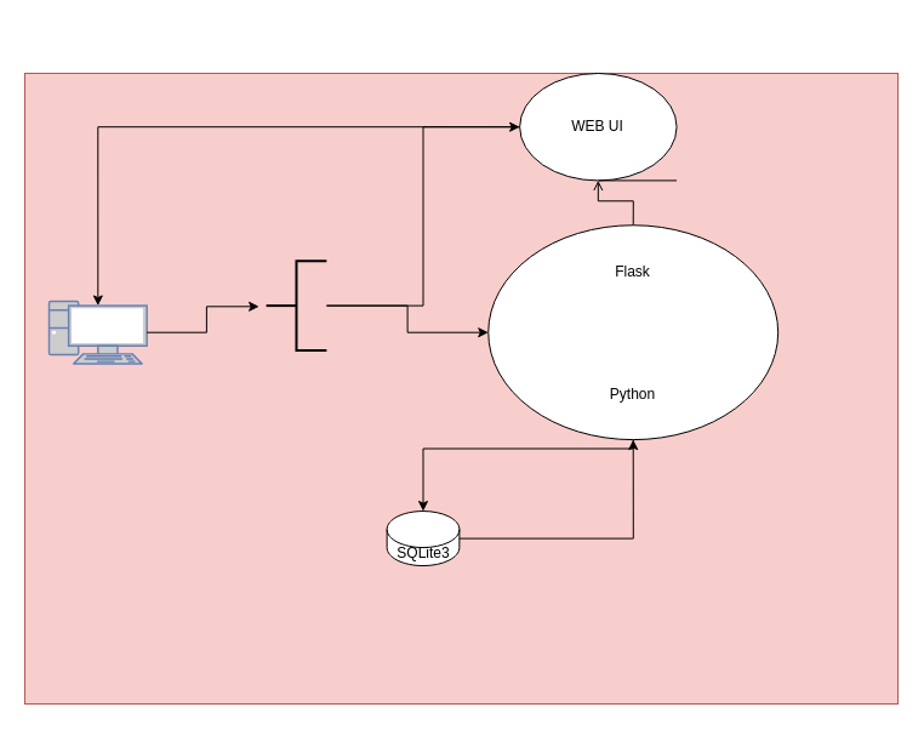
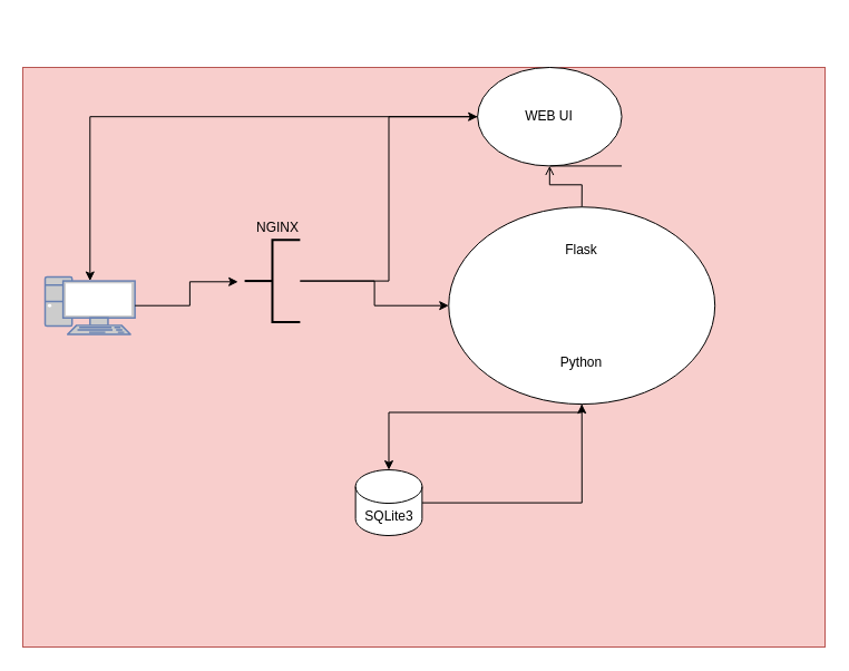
+ <mxCell id="16" value="NGINX" style="text;strokeColor=none;align=center;fillColor=none;html=1;verticalAlign=middle;whiteSpace=wrap;rounded=0;" vertex="1" parent="3"><mxGeometry x="199.095" y="132.632" width="59.729" height="22.105" as="geometry" /></mxCell>
- <mxCell id="9" value="SQLite3" style="shape=cylinder3;whiteSpace=wrap;html=1;boundedLbl=1;backgroundOutline=1;size=15;" vertex="1" parent="3"><mxGeometry x="298.643" y="361.053" width="59.729" height="45" as="geometry" /></mxCell>
+ <mxCell id="9" value="SQLite3" style="shape=cylinder3;whiteSpace=wrap;html=1;boundedLbl=1;backgroundOutline=1;size=15;" vertex="1" parent="3"><mxGeometry x="298.643" y="361.053" width="59.729" height="58.947" as="geometry" /></mxCell>
